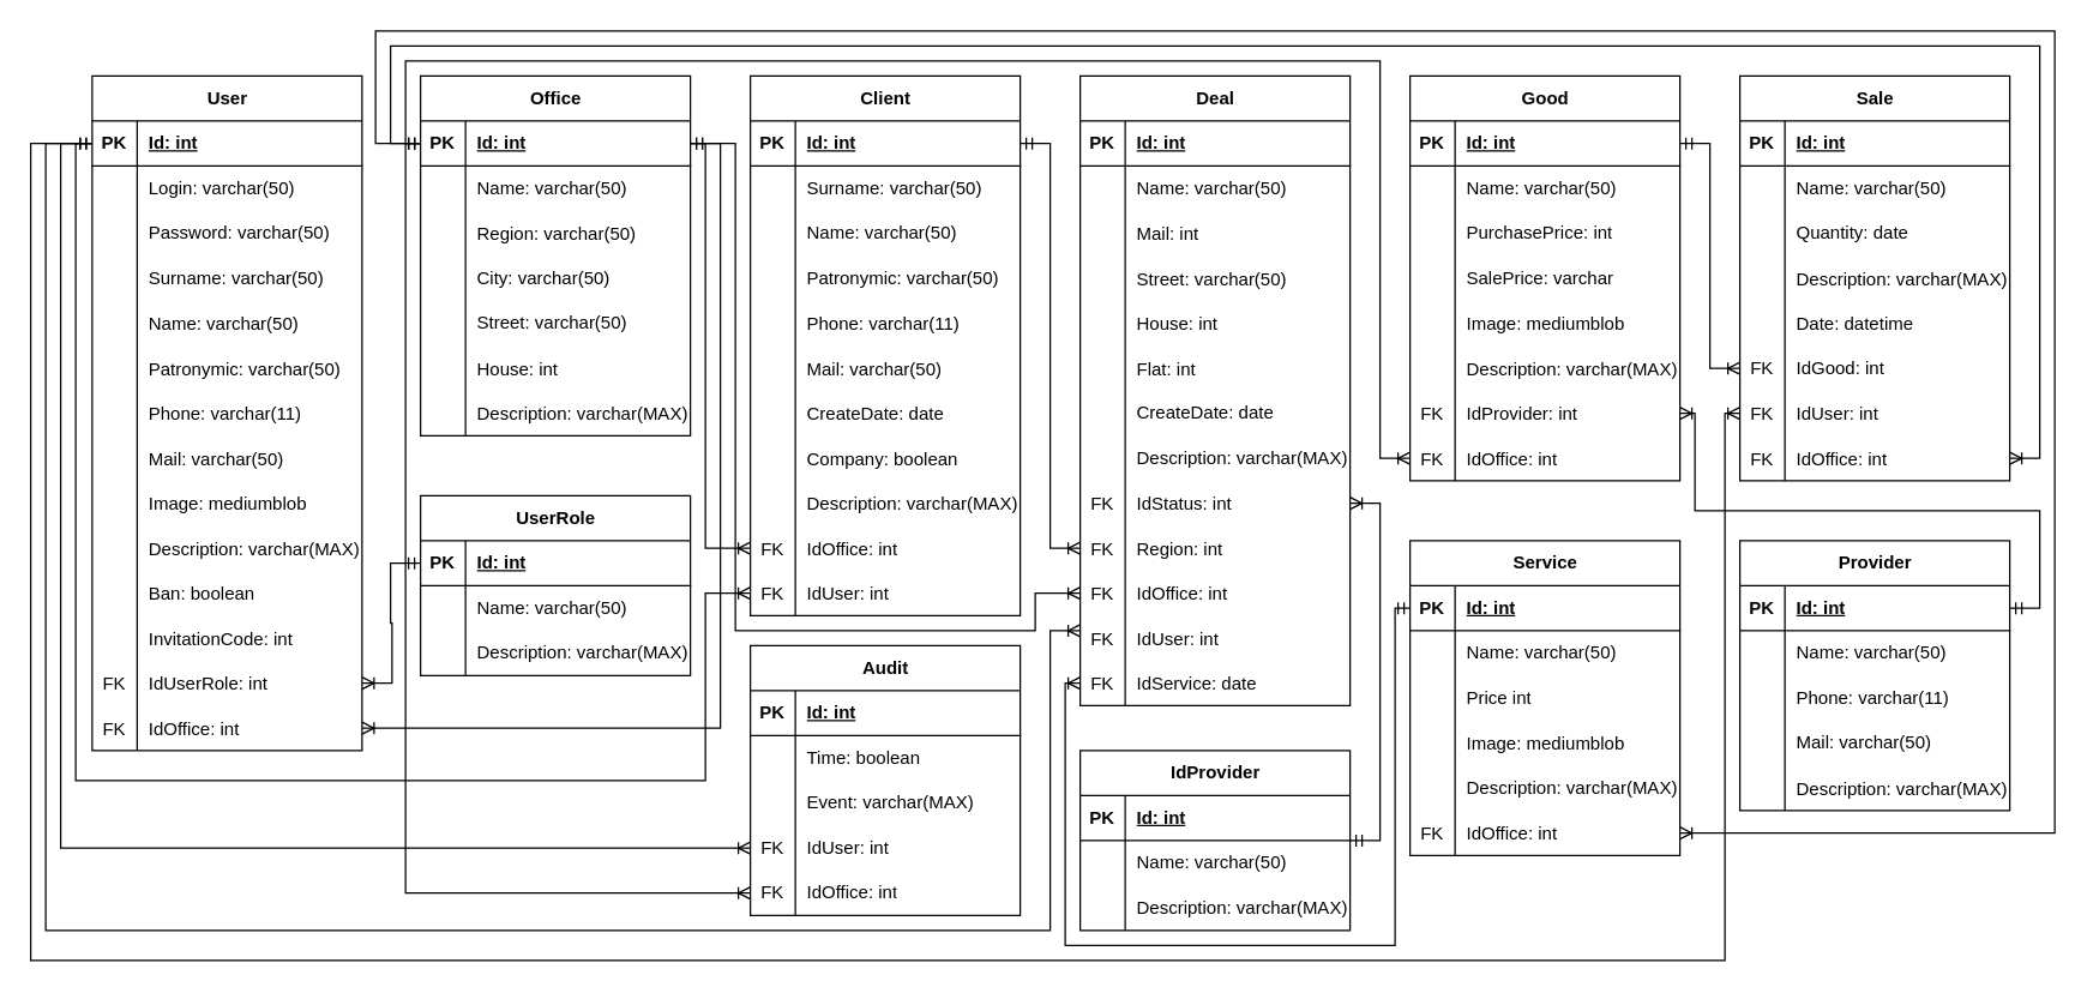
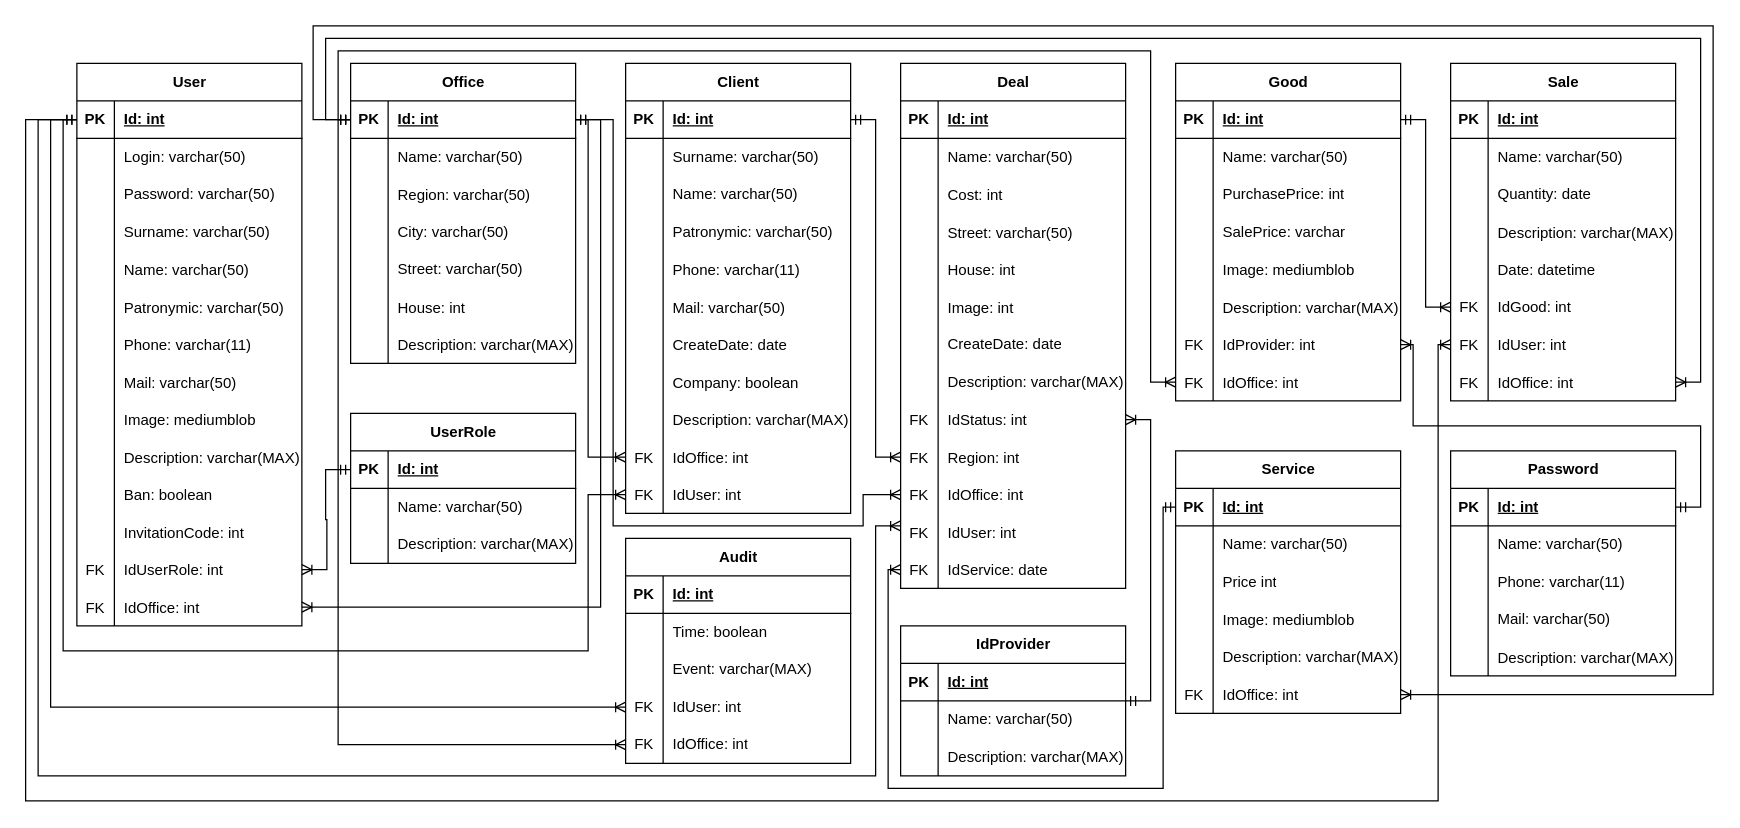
- <mxCell id="120" value="Mail: int" style="shape=partialRectangle;connectable=0;fillColor=none;top=0;left=0;bottom=0;right=0;align=left;spacingLeft=6;overflow=hidden;" parent="118" vertex="1"><mxGeometry x="30" width="150" height="30" as="geometry"><mxRectangle width="150" height="30" as="alternateBounds" /></mxGeometry></mxCell>
+ <mxCell id="120" value="Cost: int" style="shape=partialRectangle;connectable=0;fillColor=none;top=0;left=0;bottom=0;right=0;align=left;spacingLeft=6;overflow=hidden;" parent="118" vertex="1"><mxGeometry x="30" width="150" height="30" as="geometry"><mxRectangle width="150" height="30" as="alternateBounds" /></mxGeometry></mxCell>
- <mxCell id="129" value="Flat: int" style="shape=partialRectangle;connectable=0;fillColor=none;top=0;left=0;bottom=0;right=0;align=left;spacingLeft=6;overflow=hidden;" parent="127" vertex="1"><mxGeometry x="30" width="150" height="30" as="geometry"><mxRectangle width="150" height="30" as="alternateBounds" /></mxGeometry></mxCell>
+ <mxCell id="129" value="Image: int" style="shape=partialRectangle;connectable=0;fillColor=none;top=0;left=0;bottom=0;right=0;align=left;spacingLeft=6;overflow=hidden;" parent="127" vertex="1"><mxGeometry x="30" width="150" height="30" as="geometry"><mxRectangle width="150" height="30" as="alternateBounds" /></mxGeometry></mxCell>
- <mxCell id="176" value="Provider" style="shape=table;startSize=30;container=1;collapsible=1;childLayout=tableLayout;fixedRows=1;rowLines=0;fontStyle=1;align=center;resizeLast=1;html=1;" parent="1" vertex="1"><mxGeometry x="1160" y="360" width="180" height="180" as="geometry" /></mxCell>
+ <mxCell id="176" value="Password" style="shape=table;startSize=30;container=1;collapsible=1;childLayout=tableLayout;fixedRows=1;rowLines=0;fontStyle=1;align=center;resizeLast=1;html=1;" parent="1" vertex="1"><mxGeometry x="1160" y="360" width="180" height="180" as="geometry" /></mxCell>
